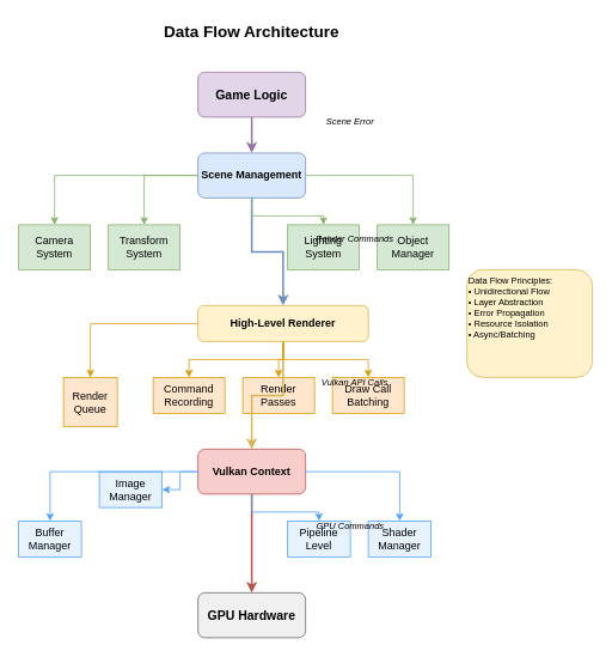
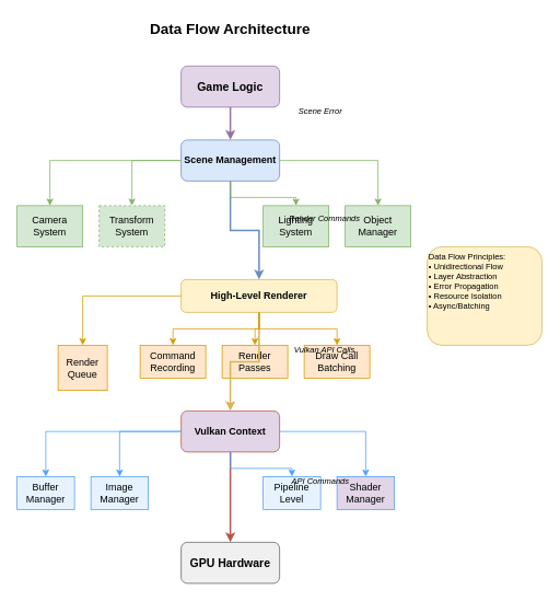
- <mxCell id="6" value="Transform&#10;System" style="rounded=0;whiteSpace=wrap;html=1;fillColor=#d5e8d4;strokeColor=#82b366" vertex="1" parent="1"><mxGeometry x="120" y="250" width="80" height="50" as="geometry" /></mxCell>
+ <mxCell id="6" value="Transform&#10;System" style="rounded=0;whiteSpace=wrap;html=1;fillColor=#d5e8d4;strokeColor=#82b366;dashed=1;" vertex="1" parent="1"><mxGeometry x="120" y="250" width="80" height="50" as="geometry" /></mxCell>
- <mxCell id="14" value="Vulkan Context" style="rounded=1;whiteSpace=wrap;html=1;fillColor=#f8cecc;strokeColor=#b85450;fontStyle=1" vertex="1" parent="1"><mxGeometry x="220" y="500" width="120" height="50" as="geometry" /></mxCell>
+ <mxCell id="14" value="Vulkan Context" style="rounded=1;whiteSpace=wrap;html=1;fillColor=#e1d5e7;strokeColor=#b85450;fontStyle=1;" vertex="1" parent="1"><mxGeometry x="220" y="500" width="120" height="50" as="geometry" /></mxCell>
- <mxCell id="16" value="Image&#10;Manager" style="rounded=0;whiteSpace=wrap;html=1;fillColor=#e6f3ff;strokeColor=#4d9fff" vertex="1" parent="1"><mxGeometry x="110" y="525" width="70" height="40" as="geometry" /></mxCell>
+ <mxCell id="16" value="Image&#10;Manager" style="rounded=0;whiteSpace=wrap;html=1;fillColor=#e6f3ff;strokeColor=#4d9fff" vertex="1" parent="1"><mxGeometry x="110" y="580" width="70" height="40" as="geometry" /></mxCell>
- <mxCell id="39" value="GPU Commands" style="text;html=1;strokeColor=none;fillColor=none;align=center;verticalAlign=middle;whiteSpace=wrap;rounded=0;fontSize=10;fontStyle=2" vertex="1" parent="1"><mxGeometry x="350" y="575" width="80" height="20" as="geometry" /></mxCell>
+ <mxCell id="39" value="API Commands" style="text;html=1;strokeColor=none;fillColor=none;align=center;verticalAlign=middle;whiteSpace=wrap;rounded=0;fontSize=10;fontStyle=2" vertex="1" parent="1"><mxGeometry x="350" y="575" width="80" height="20" as="geometry" /></mxCell>
- <mxCell id="18" value="Shader&#10;Manager" style="rounded=0;whiteSpace=wrap;html=1;fillColor=#e6f3ff;strokeColor=#4d9fff" vertex="1" parent="1"><mxGeometry x="410" y="580" width="70" height="40" as="geometry" /></mxCell>
+ <mxCell id="18" value="Shader&#10;Manager" style="rounded=0;whiteSpace=wrap;html=1;fillColor=#e1d5e7;strokeColor=#4d9fff;" vertex="1" parent="1"><mxGeometry x="410" y="580" width="70" height="40" as="geometry" /></mxCell>
